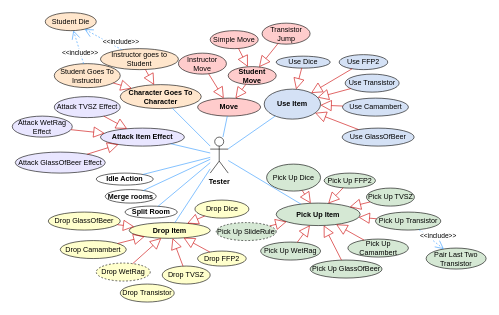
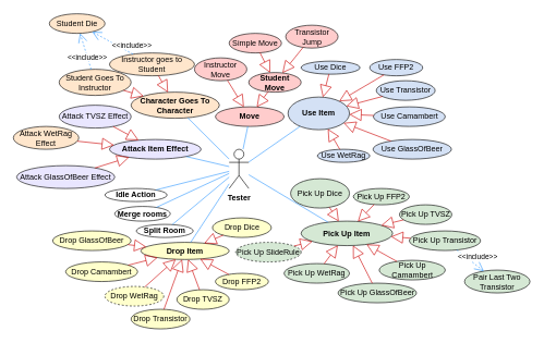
- <mxCell id="83" value="Attack WetRag Effect" style="ellipse;whiteSpace=wrap;html=1;fillColor=#E9E6FF;" vertex="1" parent="1"><mxGeometry x="20" y="193" width="100" height="35" as="geometry" /></mxCell>
+ <mxCell id="83" value="Attack WetRag Effect" style="ellipse;whiteSpace=wrap;html=1;fillColor=#ffe6cc;" vertex="1" parent="1"><mxGeometry x="20" y="193" width="100" height="35" as="geometry" /></mxCell>
+ <mxCell id="22" value="" style="endArrow=block;endSize=16;endFill=0;html=1;rounded=0;strokeColor=#CC0000;" parent="1" source="16" target="8" edge="1"><mxGeometry width="160" relative="1" as="geometry"><mxPoint x="682" y="206" as="sourcePoint" /><mxPoint x="586" y="261" as="targetPoint" /></mxGeometry></mxCell>
+ <mxCell id="16" value="Use WetRag" style="ellipse;whiteSpace=wrap;html=1;fillColor=#D4E1F5;" parent="1" vertex="1"><mxGeometry x="485" y="228" width="80" height="20" as="geometry" /></mxCell>
+ <mxCell id="58" value="" style="endArrow=block;endSize=16;endFill=0;html=1;rounded=0;strokeColor=#CC0000;" parent="1" source="50" target="43" edge="1"><mxGeometry width="160" relative="1" as="geometry"><mxPoint x="574" y="513" as="sourcePoint" /><mxPoint x="574" y="472" as="targetPoint" /></mxGeometry></mxCell>
